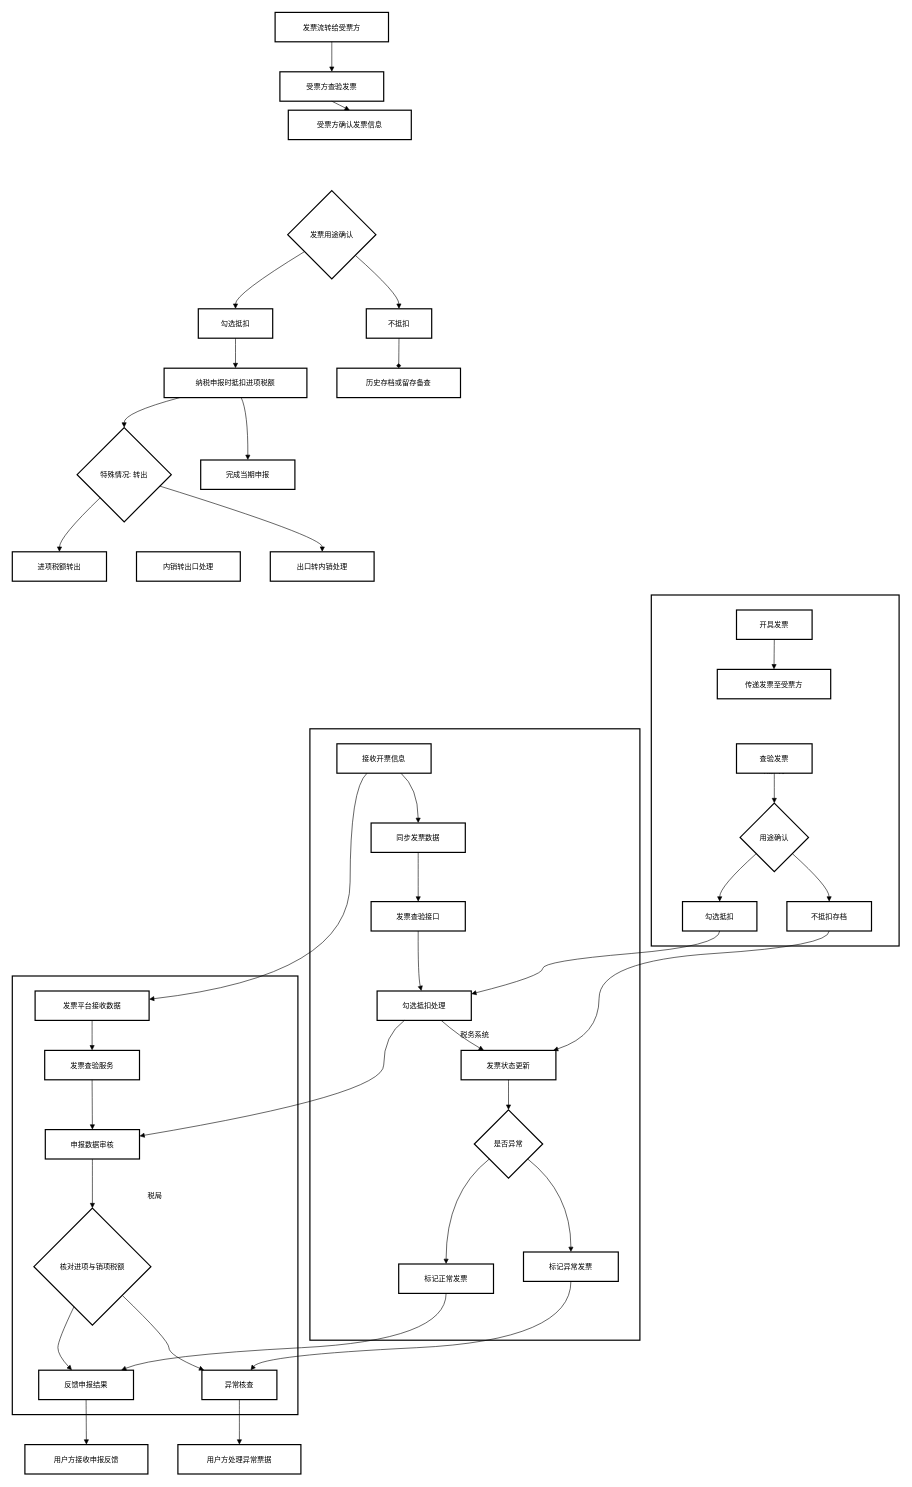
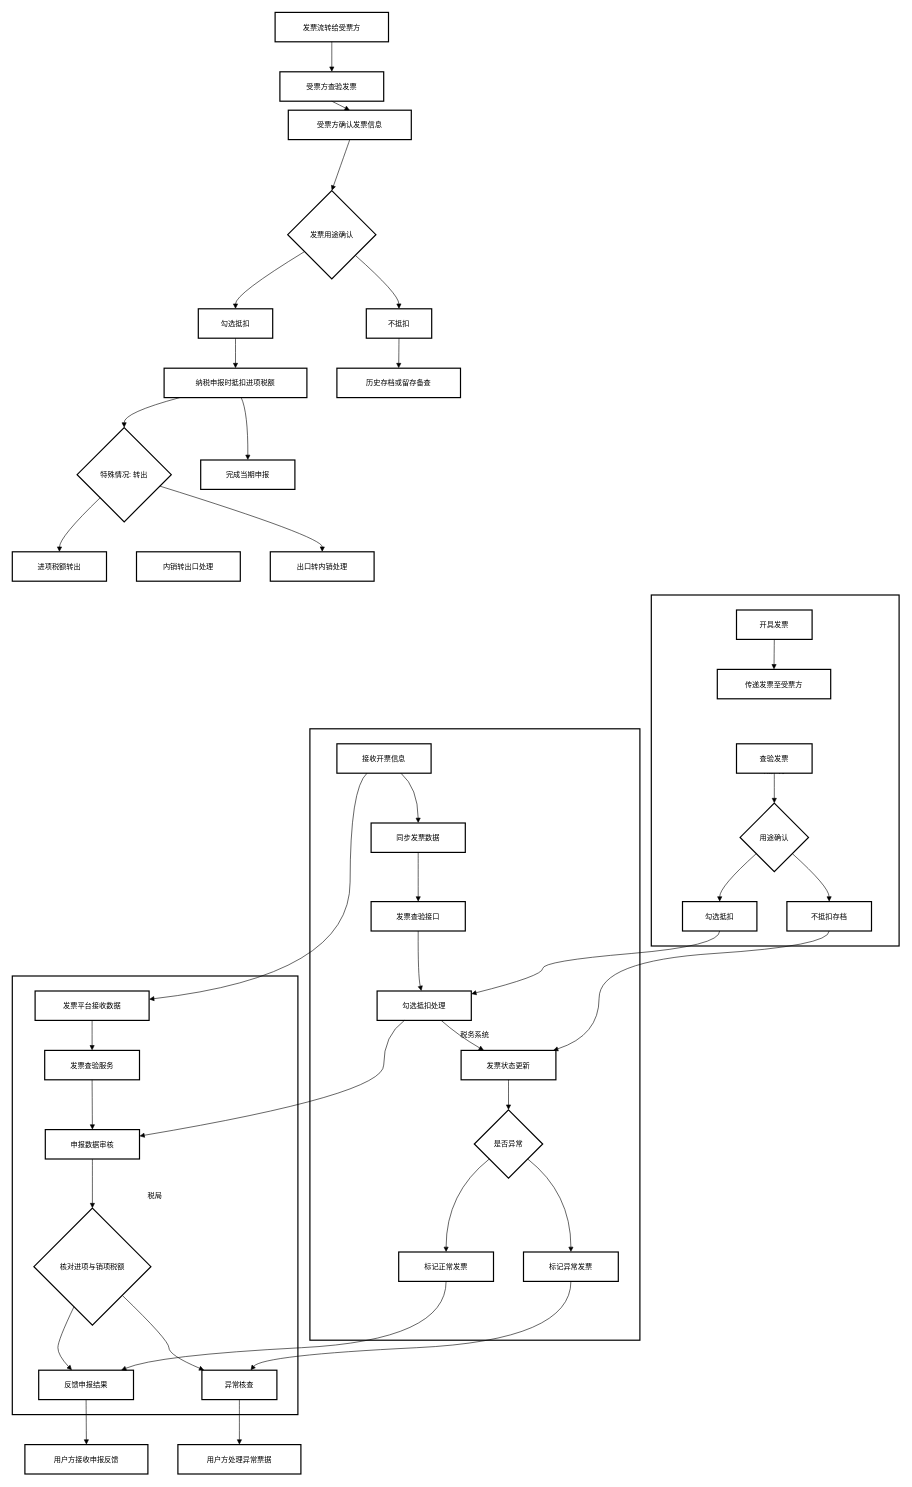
+ <mxCell id="17" value="" style="curved=1;startArrow=none;endArrow=block;exitX=0.5;exitY=1;entryX=0.5;entryY=0;rounded=0;" edge="1" parent="1" source="4" target="5"><mxGeometry relative="1" as="geometry"><Array as="points" /></mxGeometry></mxCell>
- <mxCell id="23" value="" style="curved=1;startArrow=none;endArrow=diamond;exitX=0.5;exitY=1;entryX=0.5;entryY=0;rounded=0;" edge="1" parent="1" source="7" target="11"><mxGeometry relative="1" as="geometry"><Array as="points" /></mxGeometry></mxCell>
+ <mxCell id="23" value="" style="curved=1;startArrow=none;endArrow=block;exitX=0.5;exitY=1;entryX=0.5;entryY=0;rounded=0;" edge="1" parent="1" source="7" target="11"><mxGeometry relative="1" as="geometry"><Array as="points" /></mxGeometry></mxCell>
- <mxCell id="41" value="标记正常发票" style="whiteSpace=wrap;strokeWidth=2;" vertex="1" parent="1"><mxGeometry x="664" y="2106" width="158" height="49" as="geometry" /></mxCell>
+ <mxCell id="41" value="标记正常发票" style="whiteSpace=wrap;strokeWidth=2;" vertex="1" parent="1"><mxGeometry x="664" y="2086" width="158" height="49" as="geometry" /></mxCell>
